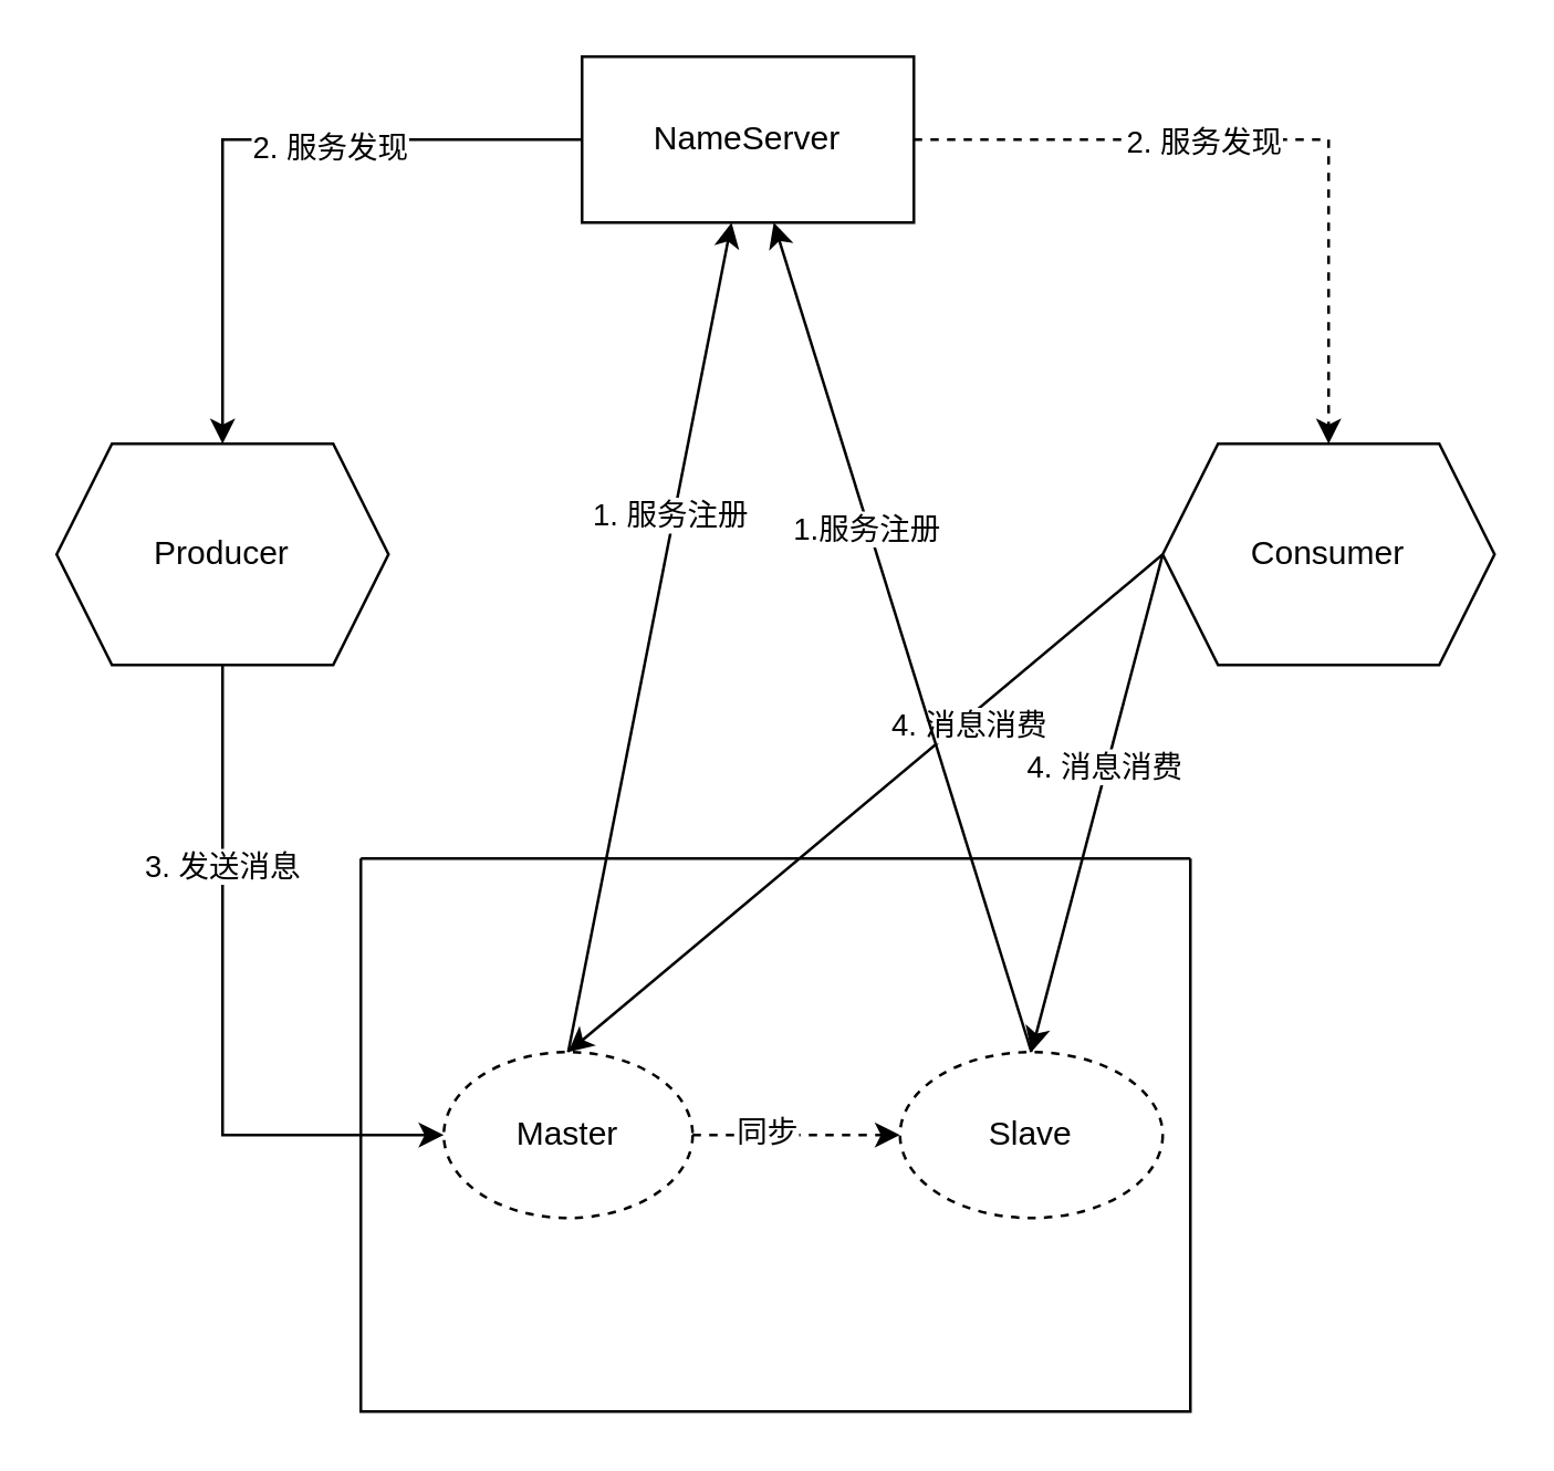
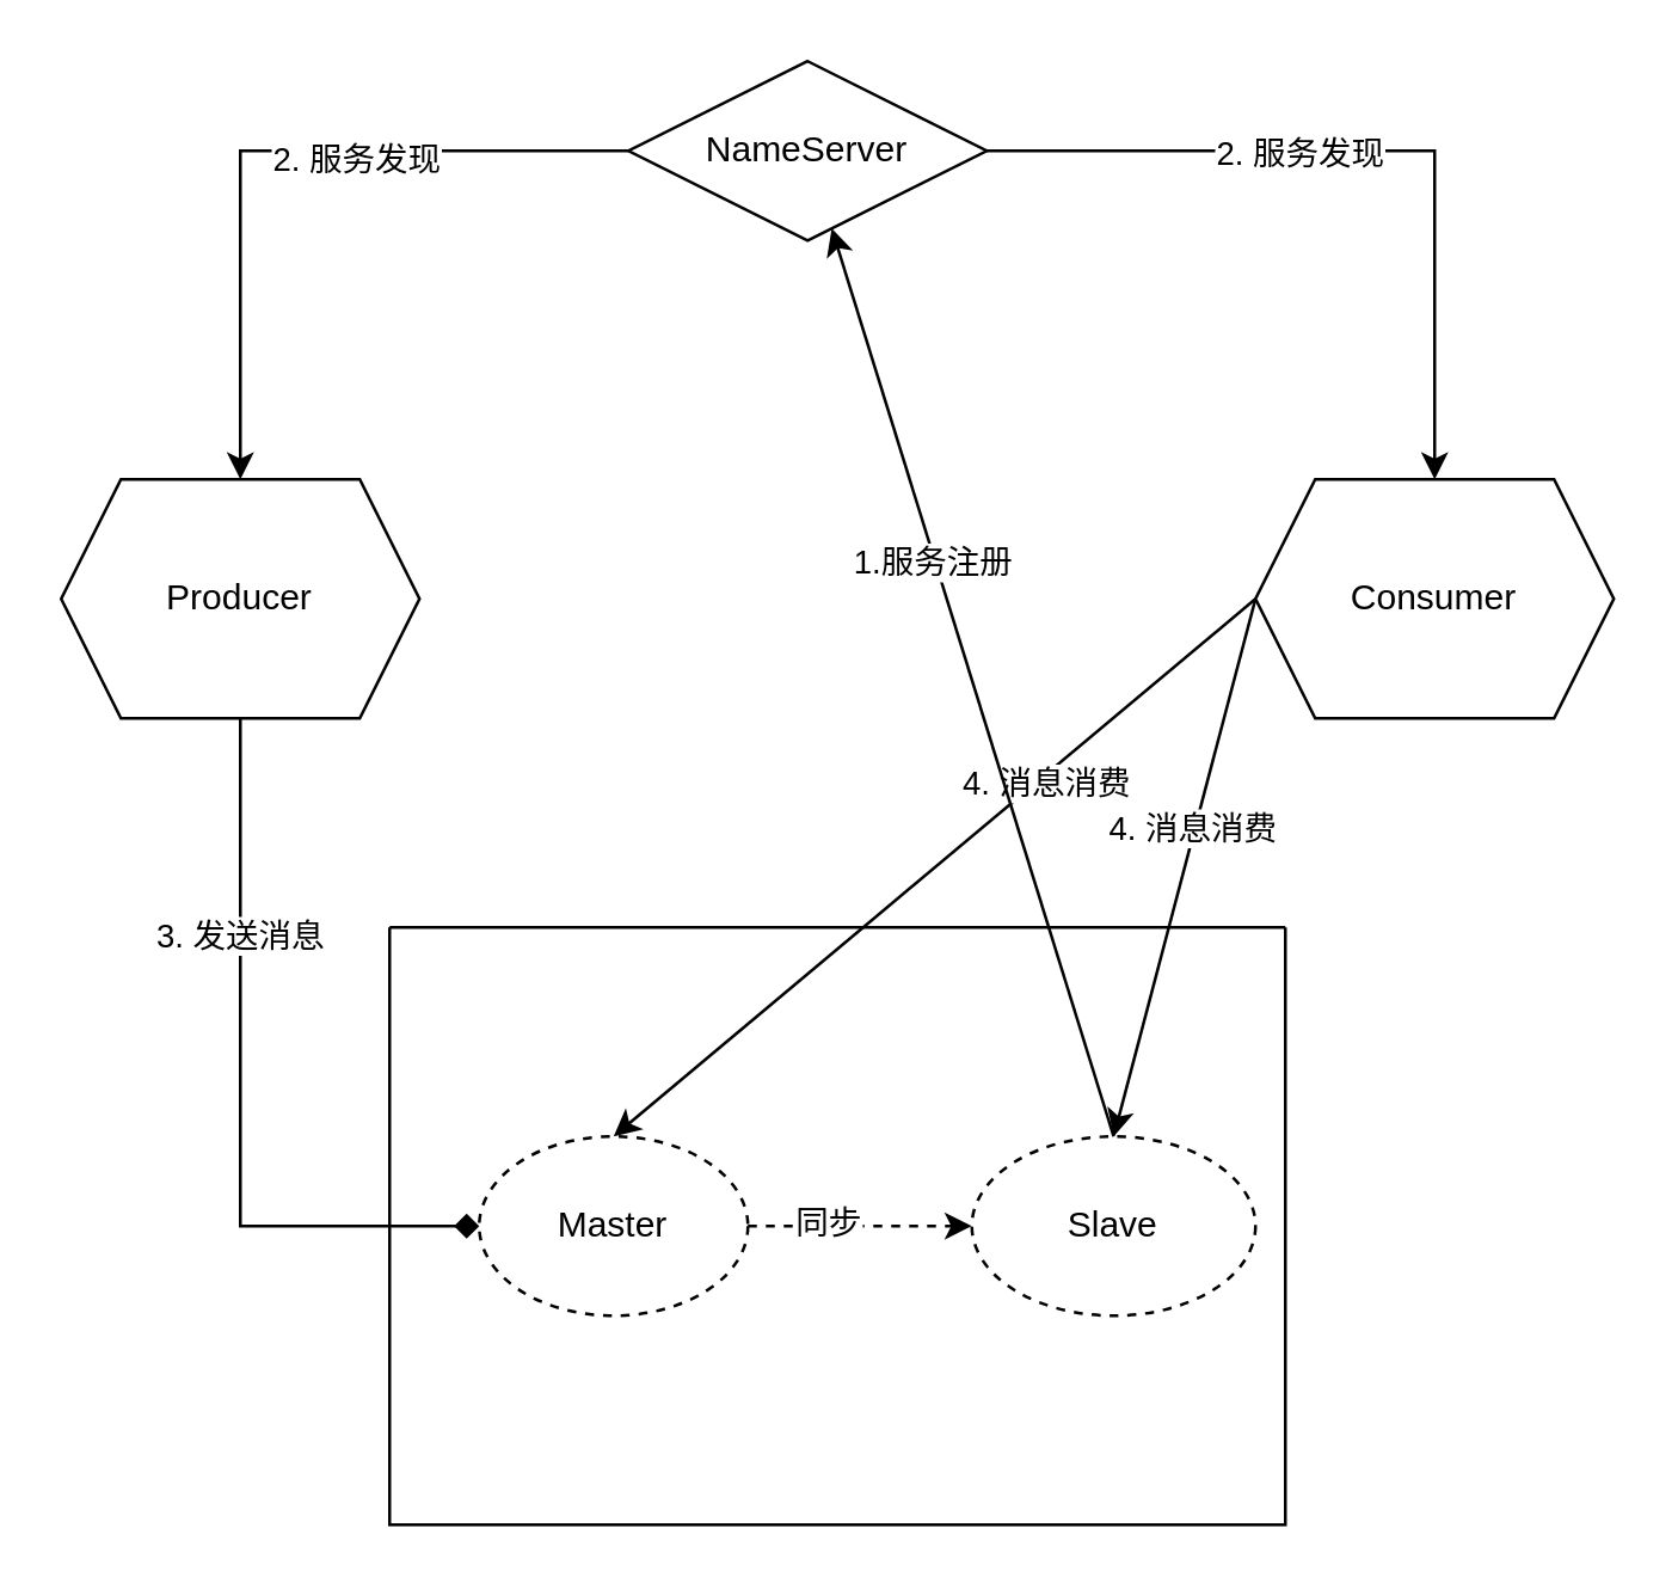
- <mxCell id="6" value="NameServer" style="rounded=0;whiteSpace=wrap;html=1;" vertex="1" parent="1"><mxGeometry x="210" y="20" width="120" height="60" as="geometry" /></mxCell>
+ <mxCell id="6" value="NameServer" style="rhombus;whiteSpace=wrap;html=1;" vertex="1" parent="1"><mxGeometry x="210" y="20" width="120" height="60" as="geometry" /></mxCell>
- <mxCell id="2" style="edgeStyle=orthogonalEdgeStyle;rounded=0;orthogonalLoop=1;jettySize=auto;html=1;exitX=1;exitY=0.5;exitDx=0;exitDy=0;dashed=1;" edge="1" parent="1" source="6" target="11"><mxGeometry relative="1" as="geometry" /></mxCell>
+ <mxCell id="2" style="edgeStyle=orthogonalEdgeStyle;rounded=0;orthogonalLoop=1;jettySize=auto;html=1;exitX=1;exitY=0.5;exitDx=0;exitDy=0;" edge="1" parent="1" source="6" target="11"><mxGeometry relative="1" as="geometry" /></mxCell>
- <mxCell id="20" style="edgeStyle=none;rounded=0;orthogonalLoop=1;jettySize=auto;html=1;exitX=0.5;exitY=0;exitDx=0;exitDy=0;" edge="1" parent="1" source="16" target="6"><mxGeometry relative="1" as="geometry" /></mxCell>
- <mxCell id="21" value="1. 服务注册" style="edgeLabel;html=1;align=center;verticalAlign=middle;resizable=0;points=[];" vertex="1" connectable="0" parent="20"><mxGeometry x="0.296" y="2" relative="1" as="geometry"><mxPoint as="offset" /></mxGeometry></mxCell>
- <mxCell id="12" style="edgeStyle=orthogonalEdgeStyle;rounded=0;orthogonalLoop=1;jettySize=auto;html=1;exitX=0.5;exitY=1;exitDx=0;exitDy=0;entryX=0;entryY=0.5;entryDx=0;entryDy=0;" edge="1" parent="1" source="14" target="16"><mxGeometry relative="1" as="geometry" /></mxCell>
+ <mxCell id="12" style="edgeStyle=orthogonalEdgeStyle;rounded=0;orthogonalLoop=1;jettySize=auto;html=1;exitX=0.5;exitY=1;exitDx=0;exitDy=0;entryX=0;entryY=0.5;entryDx=0;entryDy=0;endArrow=diamond;" edge="1" parent="1" source="14" target="16"><mxGeometry relative="1" as="geometry" /></mxCell>
